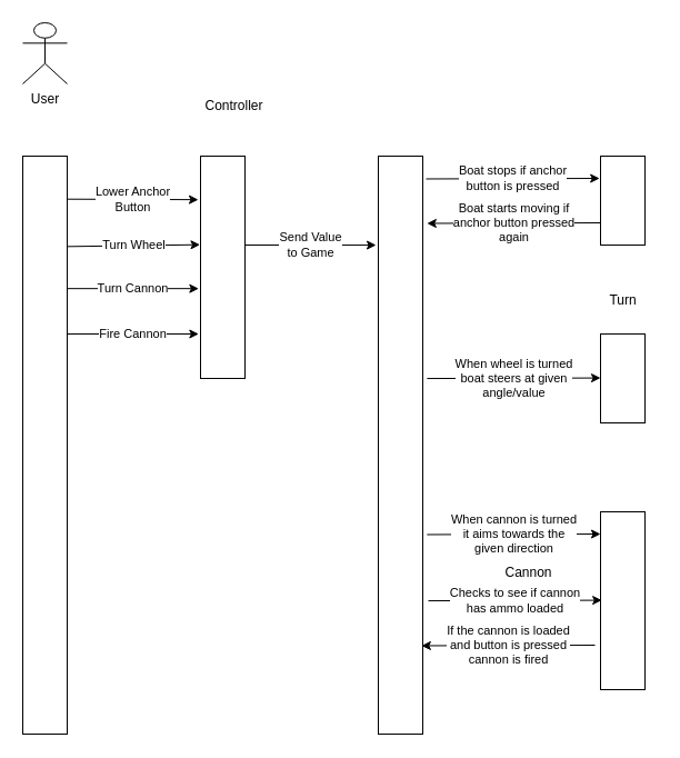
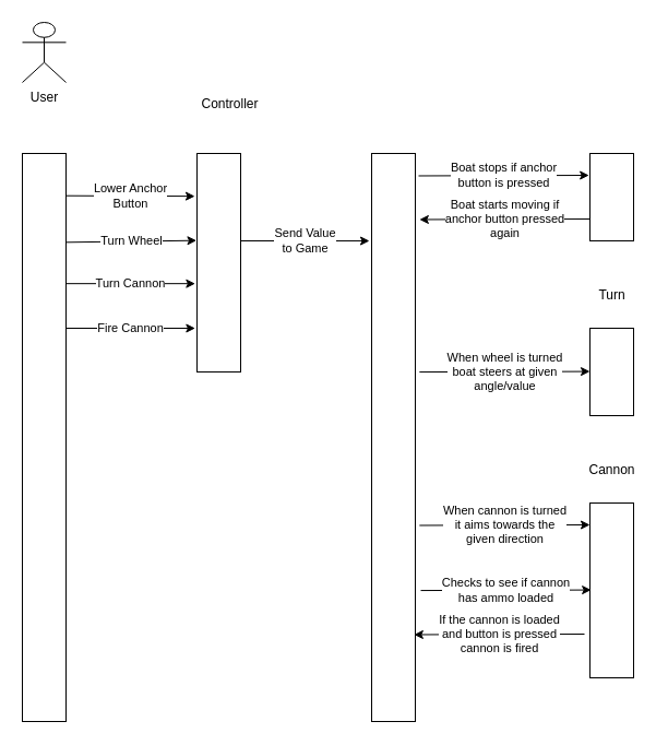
- <mxCell id="18" value="Cannon" style="text;html=1;align=center;verticalAlign=middle;resizable=0;points=[];autosize=1;" vertex="1" parent="1"><mxGeometry x="445" y="505" width="60" height="20" as="geometry" /></mxCell>
+ <mxCell id="18" value="Cannon" style="text;html=1;align=center;verticalAlign=middle;resizable=0;points=[];autosize=1;" vertex="1" parent="1"><mxGeometry x="530" y="420" width="60" height="20" as="geometry" /></mxCell>
